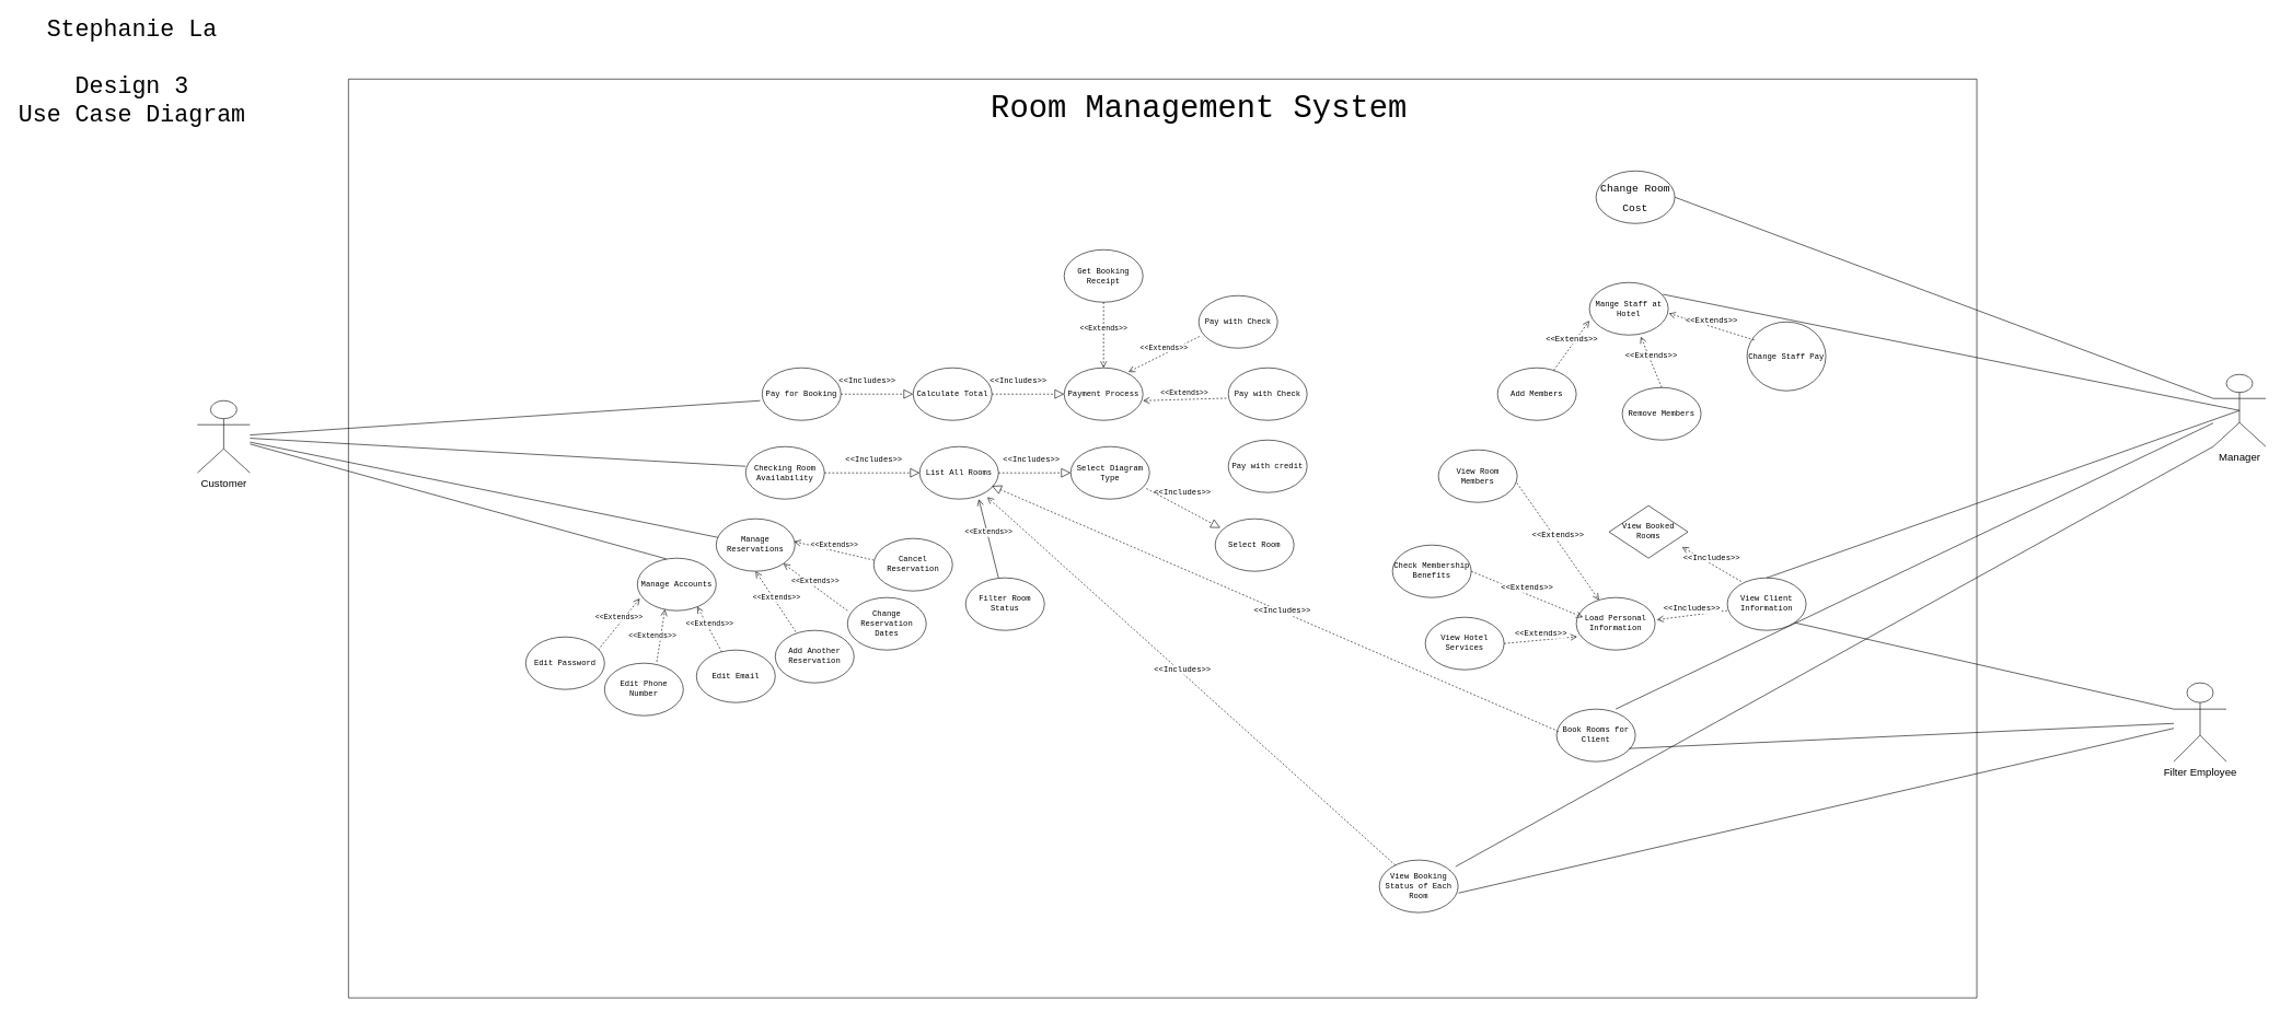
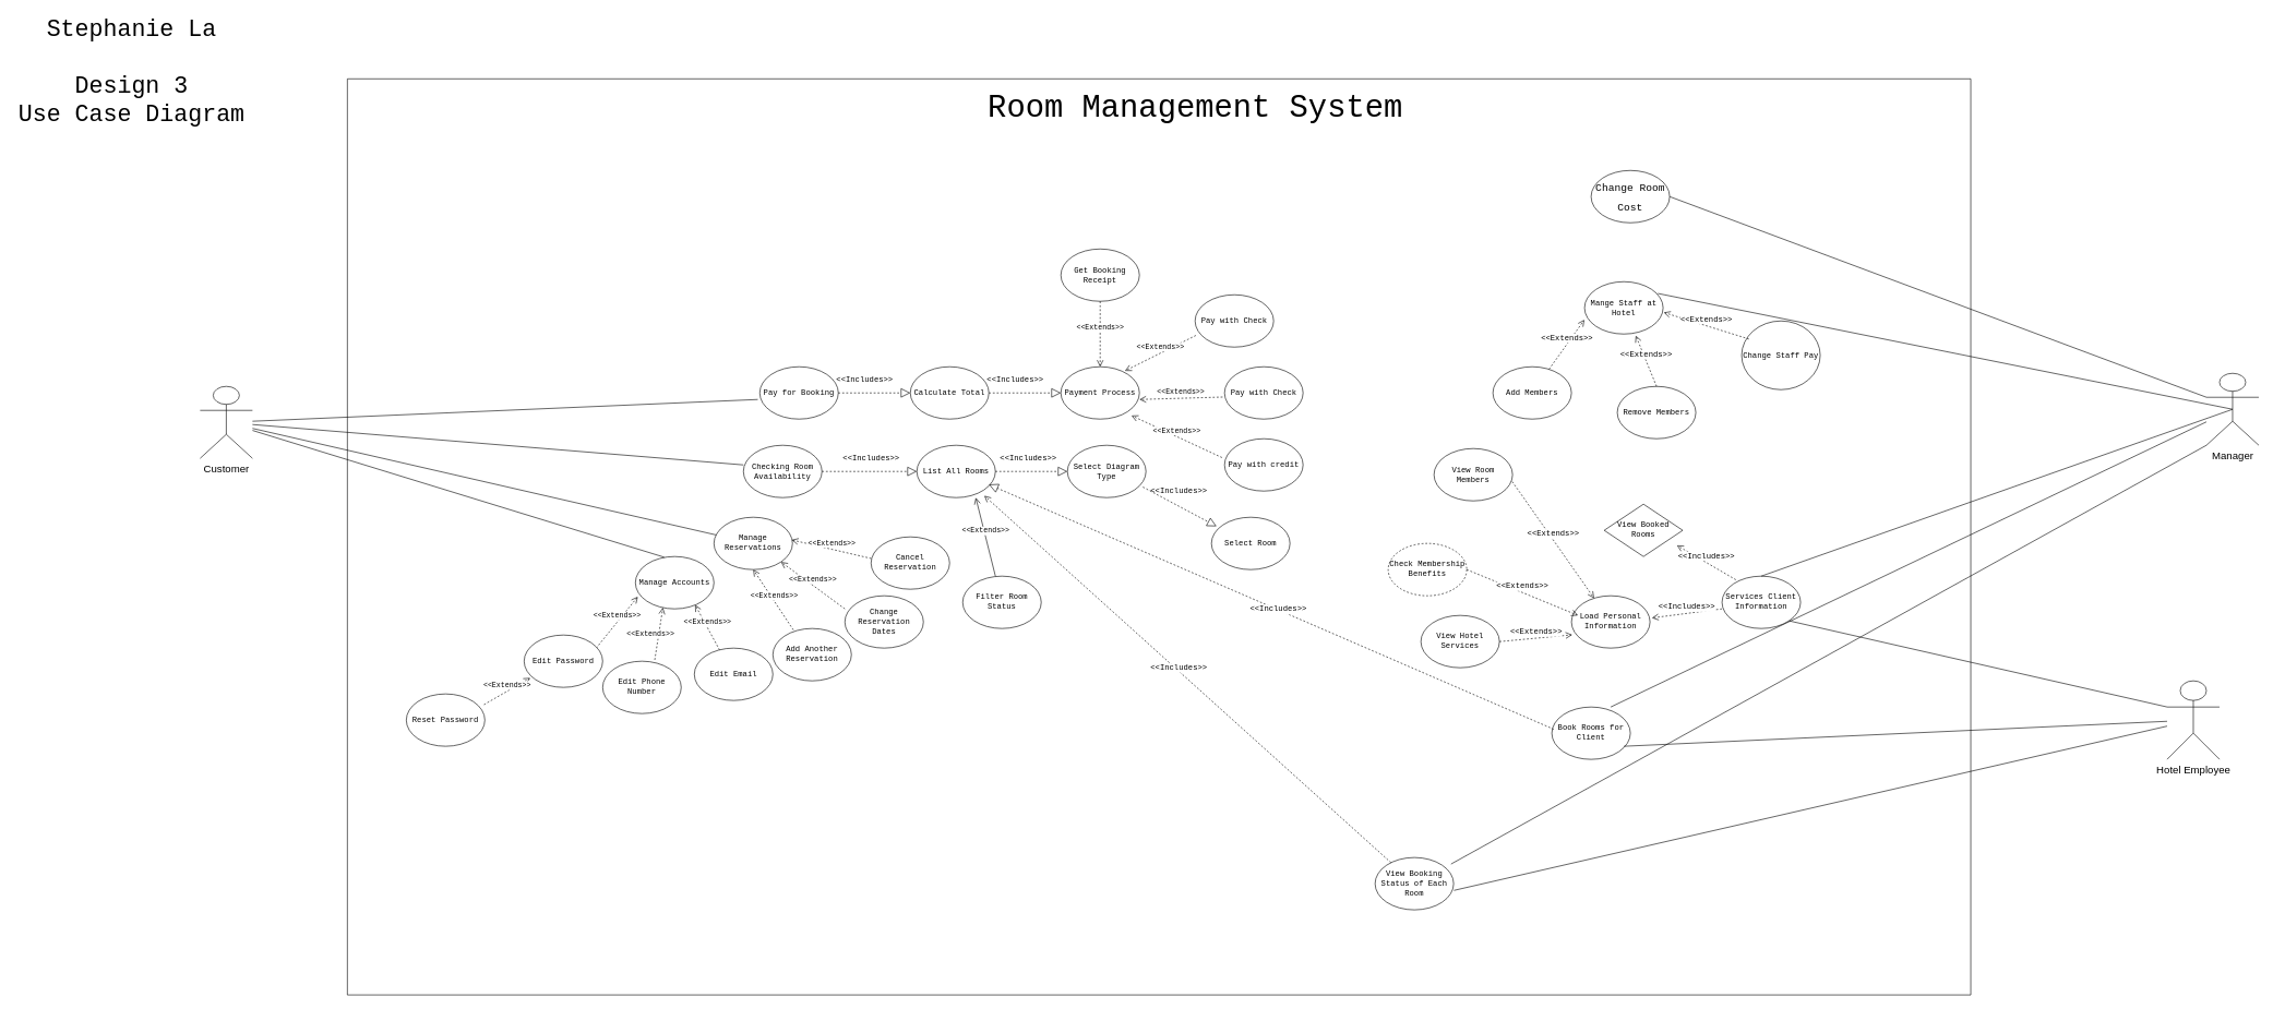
- <mxCell id="2" value="&lt;font size=&quot;3&quot;&gt;Customer&lt;/font&gt;" style="shape=umlActor;verticalLabelPosition=bottom;verticalAlign=top;html=1;outlineConnect=0;" parent="1" vertex="1"><mxGeometry x="300" y="610" width="80" height="110" as="geometry" /></mxCell>
+ <mxCell id="2" value="&lt;font size=&quot;3&quot;&gt;Customer&lt;/font&gt;" style="shape=umlActor;verticalLabelPosition=bottom;verticalAlign=top;html=1;outlineConnect=0;" parent="1" vertex="1"><mxGeometry x="305" y="590" width="80" height="110" as="geometry" /></mxCell>
+ <mxCell id="22" value="&amp;lt;&amp;lt;Extends&amp;gt;&amp;gt;" style="html=1;verticalAlign=bottom;endArrow=open;dashed=1;endSize=8;rounded=0;fontFamily=Courier New;entryX=0.899;entryY=0.933;entryDx=0;entryDy=0;entryPerimeter=0;exitX=-0.032;exitY=0.36;exitDx=0;exitDy=0;exitPerimeter=0;" parent="1" source="16" target="14" edge="1"><mxGeometry relative="1" as="geometry"><mxPoint x="1850" y="700" as="sourcePoint" /><mxPoint x="1760" y="650" as="targetPoint" /></mxGeometry></mxCell>
- <mxCell id="81" value="Check Membership Benefits" style="ellipse;whiteSpace=wrap;html=1;fontFamily=Courier New;fontSize=12;" vertex="1" parent="1"><mxGeometry x="2120" y="830" width="120" height="80" as="geometry" /></mxCell>
+ <mxCell id="81" value="Check Membership Benefits" style="ellipse;whiteSpace=wrap;html=1;fontFamily=Courier New;fontSize=12;dashed=1;" vertex="1" parent="1"><mxGeometry x="2120" y="830" width="120" height="80" as="geometry" /></mxCell>
- <mxCell id="68" value="View Client Information" style="ellipse;whiteSpace=wrap;html=1;fontFamily=Courier New;fontSize=12;" vertex="1" parent="1"><mxGeometry x="2630" y="880" width="120" height="80" as="geometry" /></mxCell>
+ <mxCell id="68" value="Services Client Information" style="ellipse;whiteSpace=wrap;html=1;fontFamily=Courier New;fontSize=12;" vertex="1" parent="1"><mxGeometry x="2630" y="880" width="120" height="80" as="geometry" /></mxCell>
+ <mxCell id="42" value="&amp;lt;&amp;lt;Extends&amp;gt;&amp;gt;" style="html=1;verticalAlign=bottom;endArrow=open;dashed=1;endSize=8;rounded=0;fontFamily=Courier New;exitX=0.989;exitY=0.204;exitDx=0;exitDy=0;exitPerimeter=0;entryX=0.079;entryY=0.819;entryDx=0;entryDy=0;entryPerimeter=0;" parent="1" source="46" target="47" edge="1"><mxGeometry relative="1" as="geometry"><mxPoint x="740" y="1060" as="sourcePoint" /><mxPoint x="820" y="1040" as="targetPoint" /></mxGeometry></mxCell>
+ <mxCell id="46" value="Reset Password" style="ellipse;whiteSpace=wrap;html=1;fontFamily=Courier New;" parent="1" vertex="1"><mxGeometry x="620" y="1060" width="120" height="80" as="geometry" /></mxCell>
- <mxCell id="56" value="&lt;font size=&quot;3&quot;&gt;Filter Employee&lt;br&gt;&lt;/font&gt;" style="shape=umlActor;verticalLabelPosition=bottom;verticalAlign=top;html=1;outlineConnect=0;" vertex="1" parent="1"><mxGeometry x="3310" y="1040" width="80" height="120" as="geometry" /></mxCell>
+ <mxCell id="56" value="&lt;font size=&quot;3&quot;&gt;Hotel Employee&lt;br&gt;&lt;/font&gt;" style="shape=umlActor;verticalLabelPosition=bottom;verticalAlign=top;html=1;outlineConnect=0;" vertex="1" parent="1"><mxGeometry x="3310" y="1040" width="80" height="120" as="geometry" /></mxCell>
